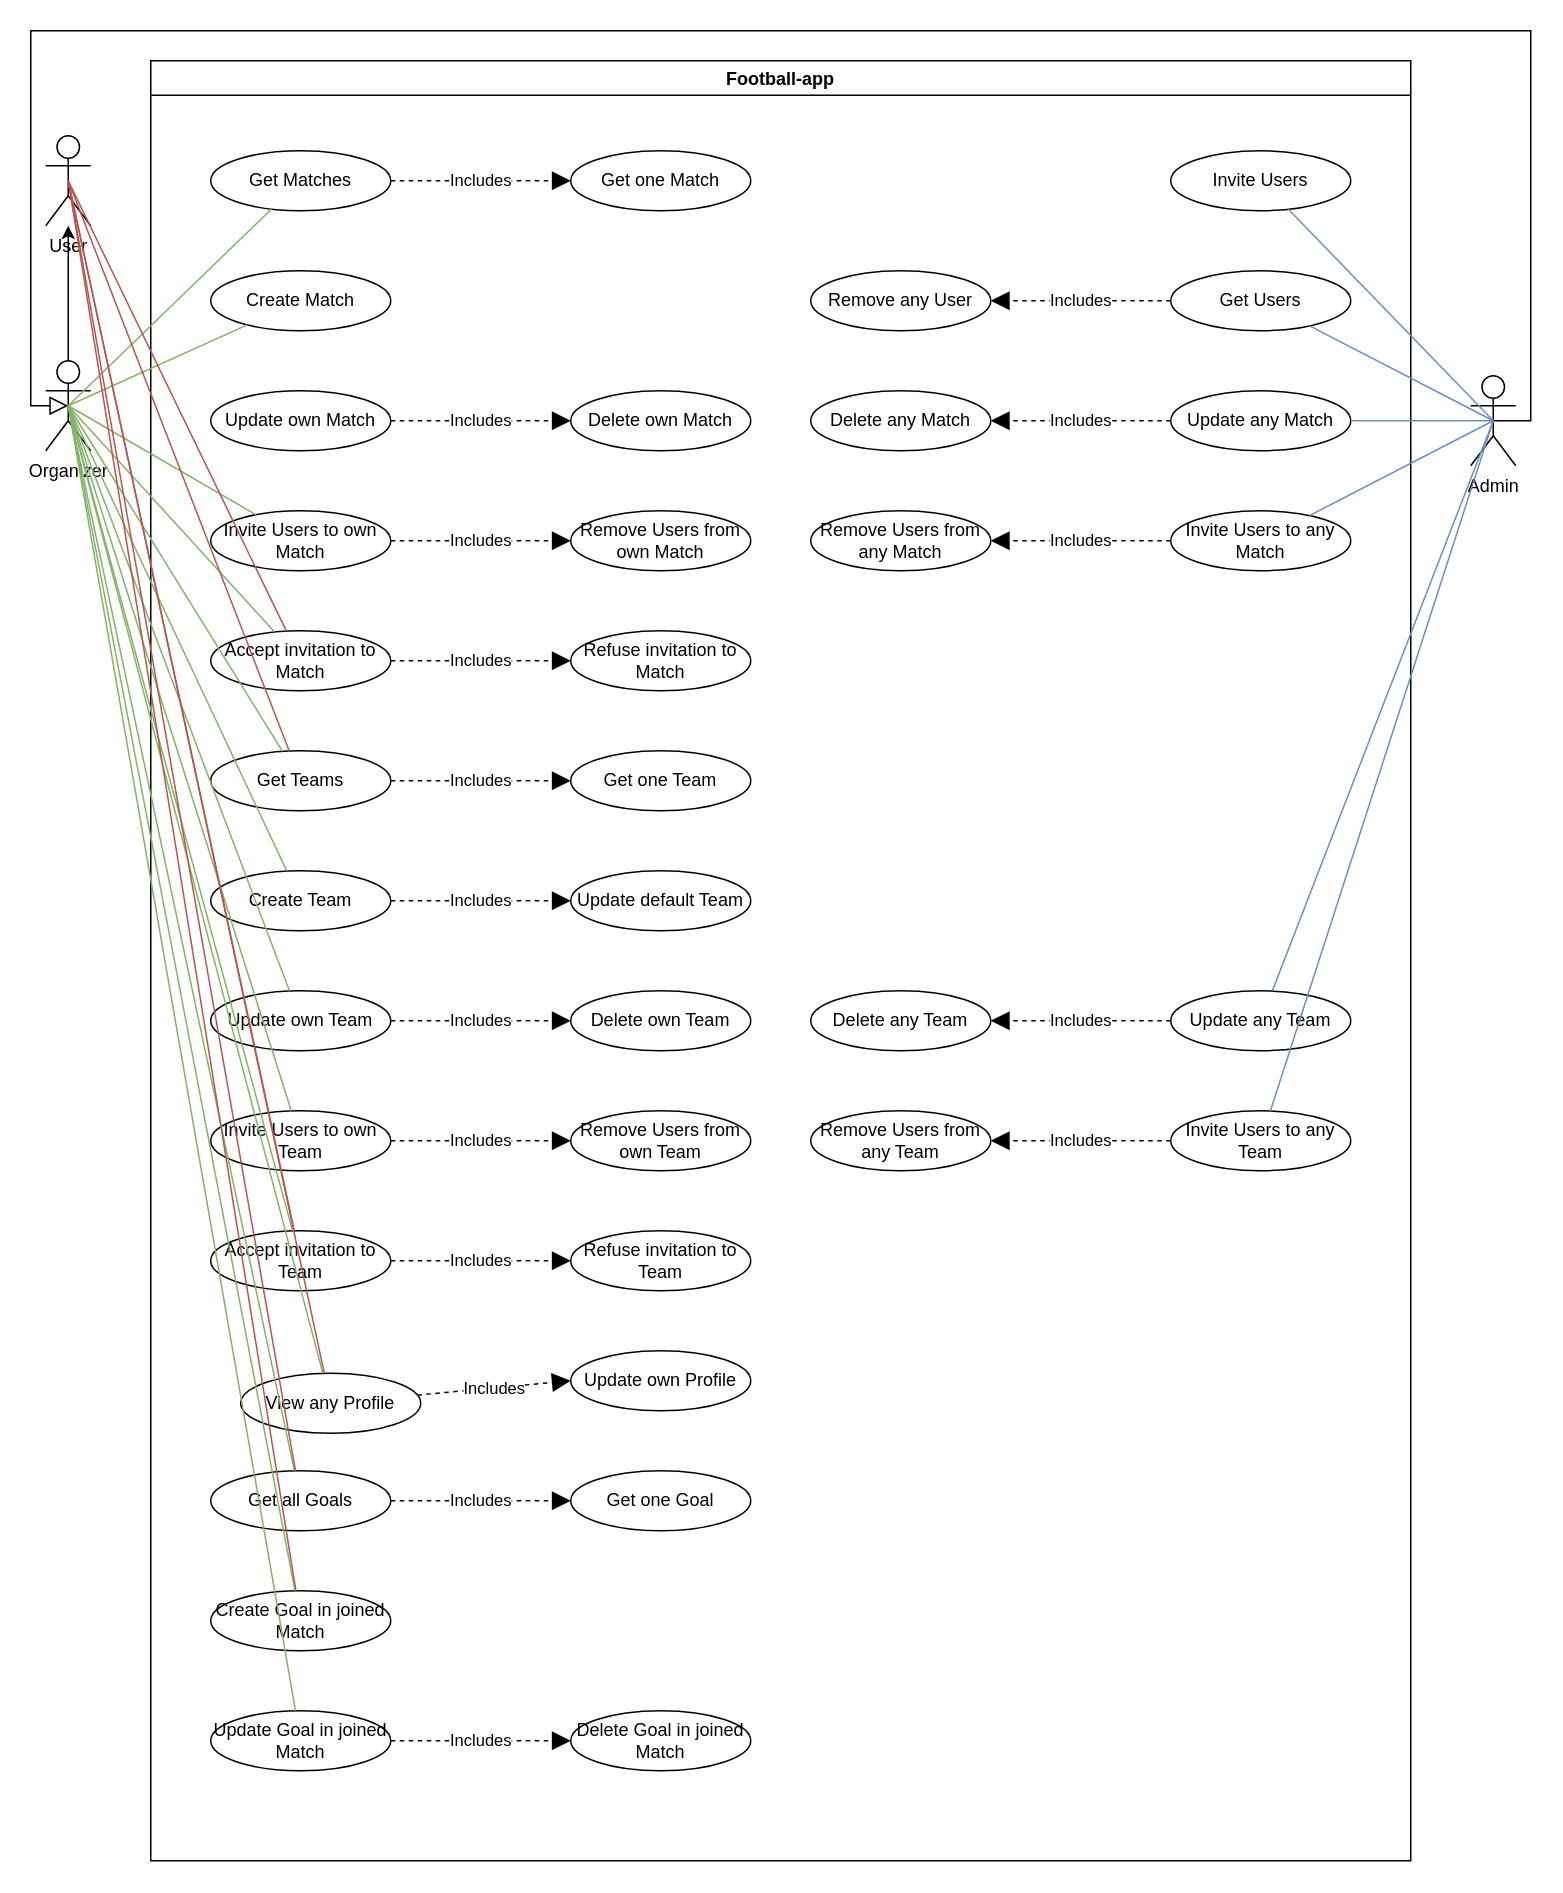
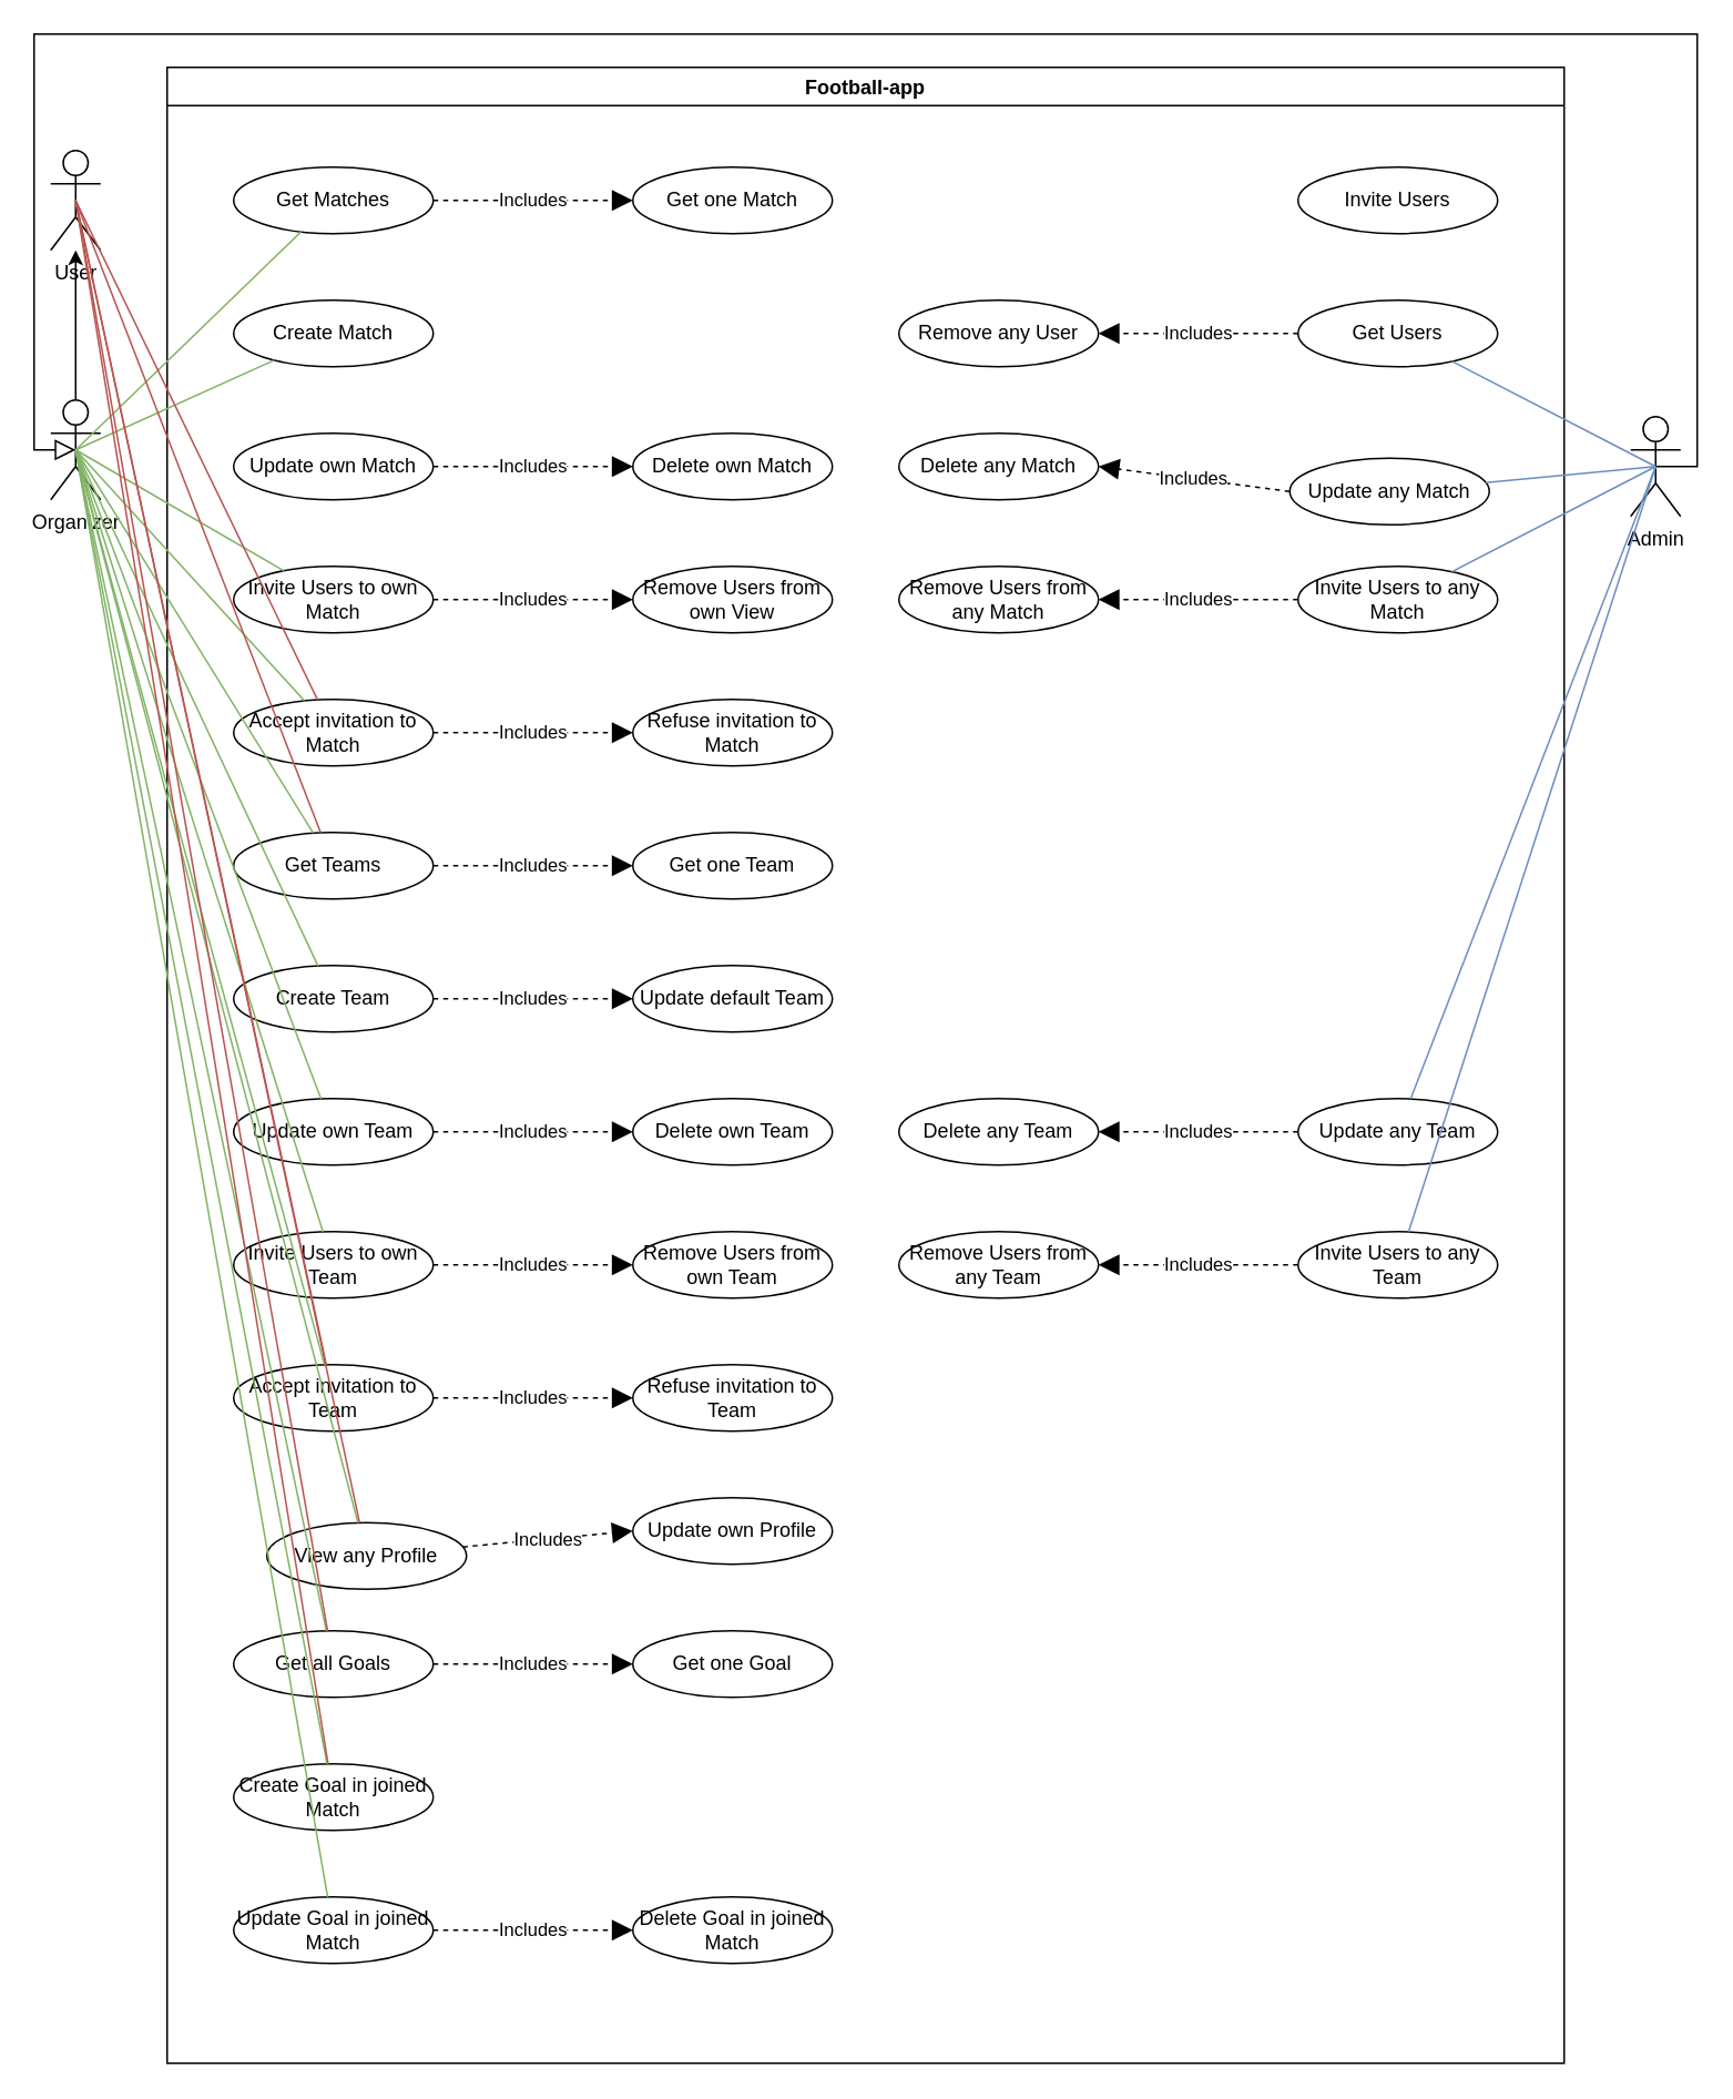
- <mxCell id="75" value="" style="endArrow=none;html=1;rounded=0;fillColor=#dae8fc;strokeColor=#6c8ebf;exitX=0.5;exitY=0.5;exitDx=0;exitDy=0;exitPerimeter=0;" edge="1" parent="1" source="4" target="22"><mxGeometry width="50" height="50" relative="1" as="geometry"><mxPoint x="170" y="388.71" as="sourcePoint" /><mxPoint x="280.128" y="452.655" as="targetPoint" /></mxGeometry></mxCell>
- <mxCell id="6" value="Update any Match" style="ellipse;whiteSpace=wrap;html=1;" parent="5" vertex="1"><mxGeometry x="680" y="220" width="120" height="40" as="geometry" /></mxCell>
+ <mxCell id="6" value="Update any Match" style="ellipse;whiteSpace=wrap;html=1;" parent="5" vertex="1"><mxGeometry x="675" y="235" width="120" height="40" as="geometry" /></mxCell>
- <mxCell id="19" value="Remove Users from own Match" style="ellipse;whiteSpace=wrap;html=1;" vertex="1" parent="5"><mxGeometry x="280" y="300" width="120" height="40" as="geometry" /></mxCell>
+ <mxCell id="19" value="Remove Users from own View" style="ellipse;whiteSpace=wrap;html=1;" vertex="1" parent="5"><mxGeometry x="280" y="300" width="120" height="40" as="geometry" /></mxCell>
